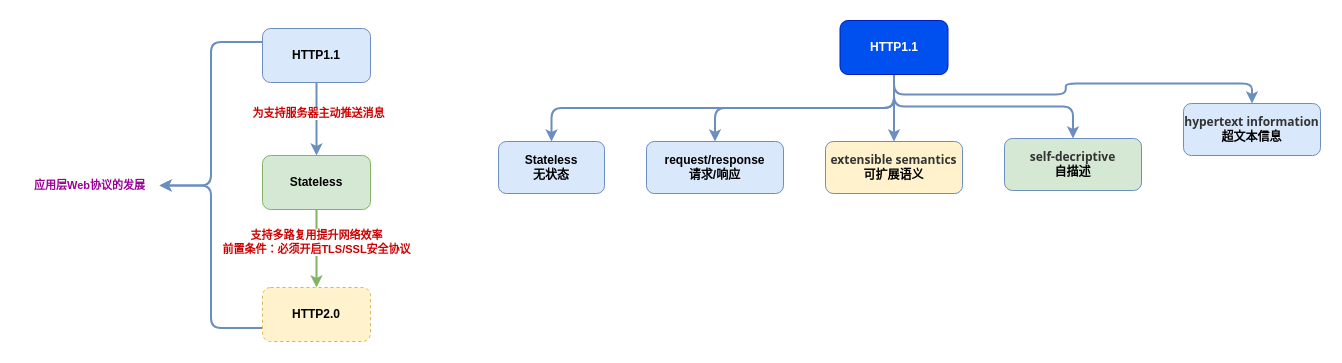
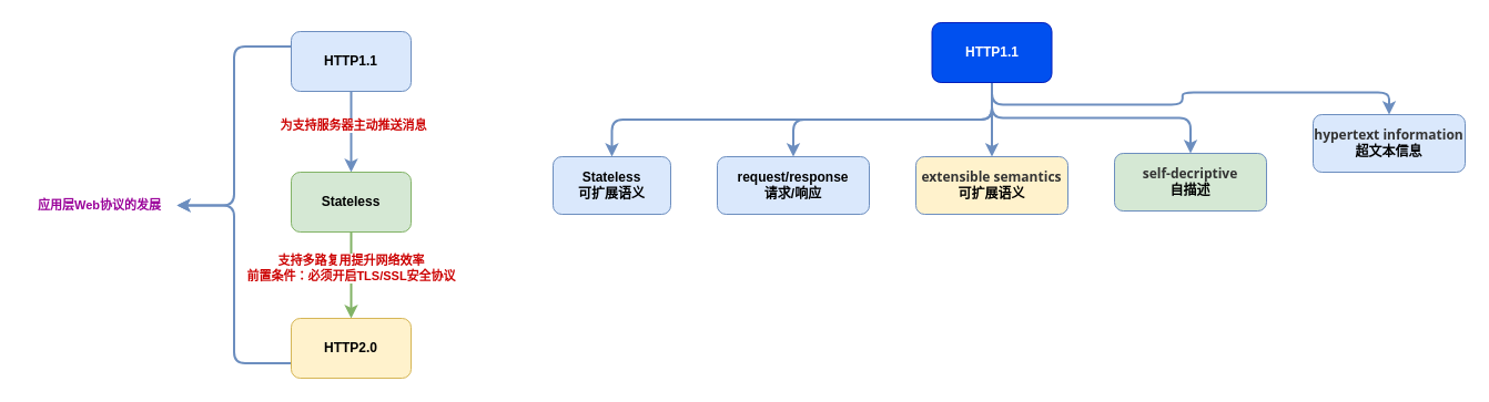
- <mxCell id="18" value="&lt;b&gt;Stateless&lt;br&gt;无状态&lt;/b&gt;" style="rounded=1;whiteSpace=wrap;html=1;fillColor=#dae8fc;strokeColor=#6c8ebf;" vertex="1" parent="1"><mxGeometry x="498" y="141" width="106" height="52" as="geometry" /></mxCell>
+ <mxCell id="18" value="&lt;b&gt;Stateless&lt;br&gt;可扩展语义&lt;/b&gt;" style="rounded=1;whiteSpace=wrap;html=1;fillColor=#dae8fc;strokeColor=#6c8ebf;" vertex="1" parent="1"><mxGeometry x="498" y="141" width="106" height="52" as="geometry" /></mxCell>
- <mxCell id="10" value="&lt;b&gt;HTTP2.0&lt;/b&gt;" style="rounded=1;whiteSpace=wrap;html=1;fillColor=#fff2cc;strokeColor=#d6b656;dashed=1;" vertex="1" parent="1"><mxGeometry x="262" y="287" width="108" height="54" as="geometry" /></mxCell>
+ <mxCell id="10" value="&lt;b&gt;HTTP2.0&lt;/b&gt;" style="rounded=1;whiteSpace=wrap;html=1;fillColor=#fff2cc;strokeColor=#d6b656;" vertex="1" parent="1"><mxGeometry x="262" y="287" width="108" height="54" as="geometry" /></mxCell>
